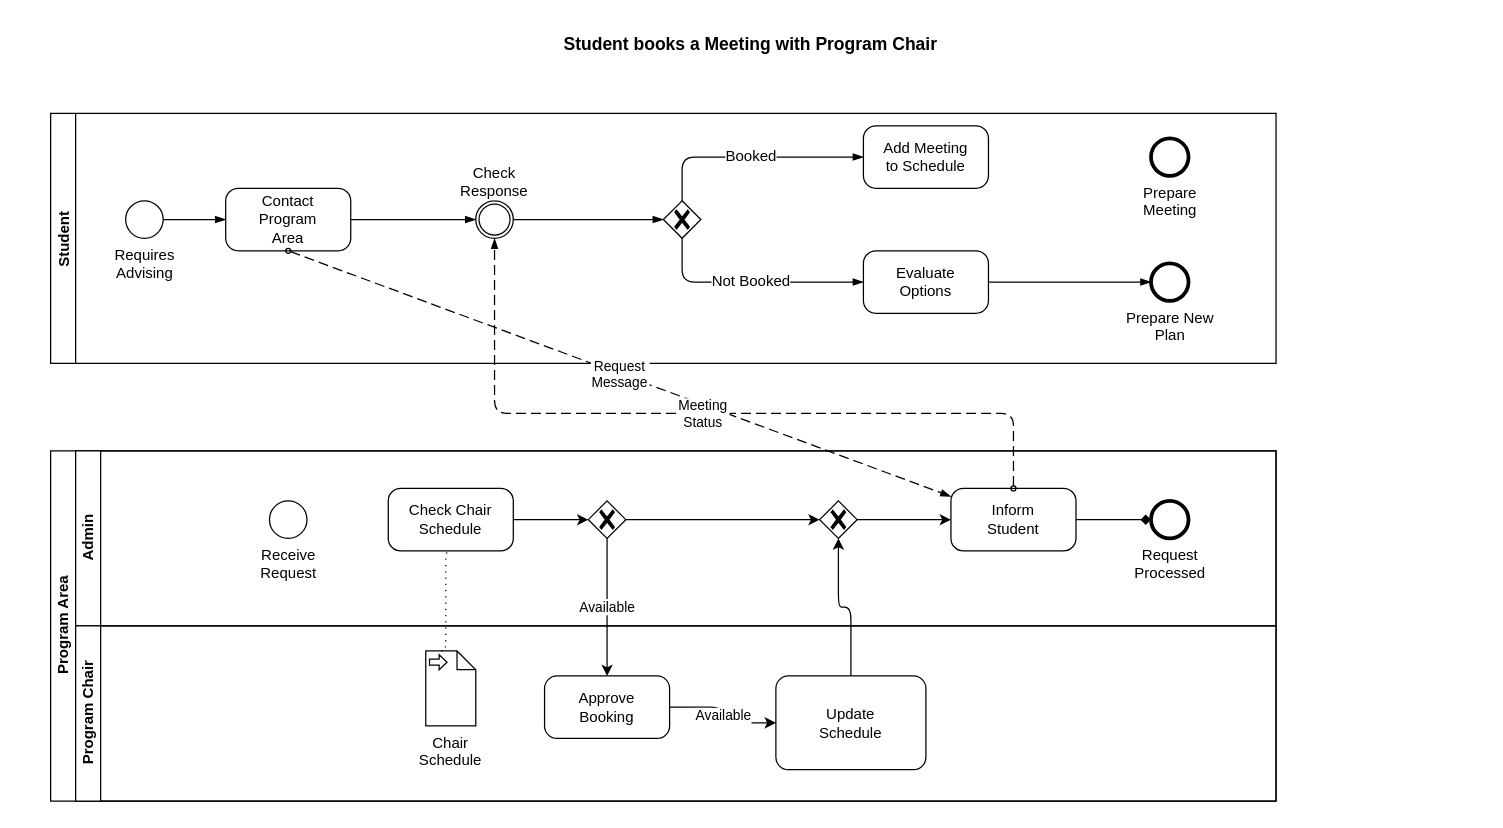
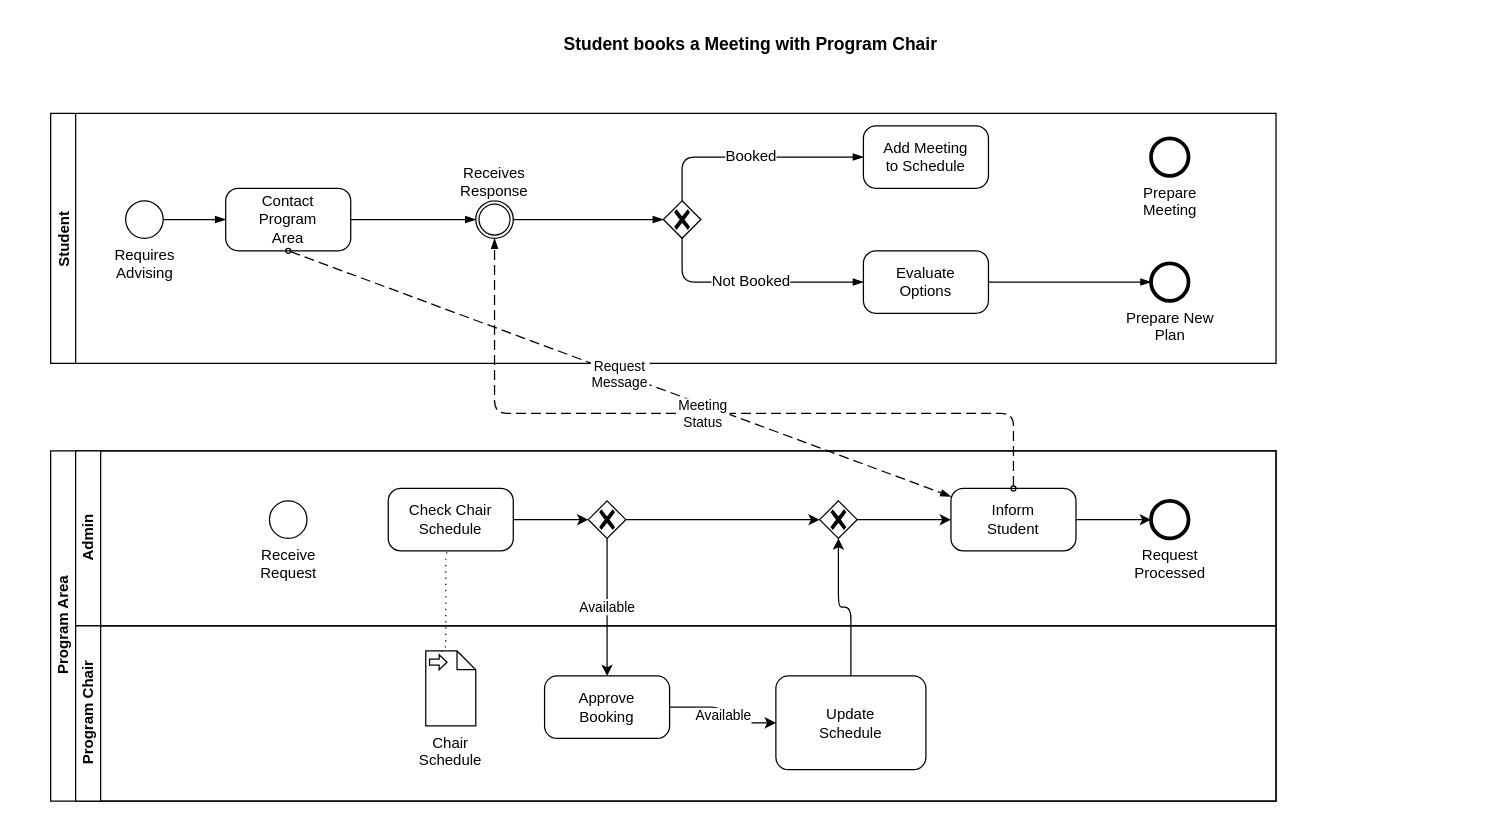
- <mxCell id="37" value="&lt;span style=&quot;background-color: rgb(255, 255, 255);&quot;&gt;Check&lt;/span&gt;&lt;br style=&quot;&quot;&gt;&lt;span style=&quot;background-color: rgb(255, 255, 255);&quot;&gt;Response&lt;/span&gt;" style="text;html=1;strokeColor=none;fillColor=none;align=center;verticalAlign=middle;whiteSpace=wrap;rounded=0;" vertex="1" parent="1"><mxGeometry x="365" y="130" width="60" height="30" as="geometry" /></mxCell>
+ <mxCell id="37" value="&lt;span style=&quot;background-color: rgb(255, 255, 255);&quot;&gt;Receives&lt;/span&gt;&lt;br style=&quot;&quot;&gt;&lt;span style=&quot;background-color: rgb(255, 255, 255);&quot;&gt;Response&lt;/span&gt;" style="text;html=1;strokeColor=none;fillColor=none;align=center;verticalAlign=middle;whiteSpace=wrap;rounded=0;" vertex="1" parent="1"><mxGeometry x="365" y="130" width="60" height="30" as="geometry" /></mxCell>
- <mxCell id="35" value="" style="edgeStyle=orthogonalEdgeStyle;rounded=1;orthogonalLoop=1;jettySize=auto;html=1;exitX=1;exitY=0.5;exitDx=0;exitDy=0;exitPerimeter=0;entryX=0;entryY=0.5;entryDx=0;entryDy=0;entryPerimeter=0;endArrow=diamond;" edge="1" parent="1" source="29" target="34"><mxGeometry relative="1" as="geometry"><mxPoint x="695" y="425" as="sourcePoint" /><mxPoint x="770" y="425" as="targetPoint" /></mxGeometry></mxCell>
+ <mxCell id="35" value="" style="edgeStyle=orthogonalEdgeStyle;rounded=1;orthogonalLoop=1;jettySize=auto;html=1;exitX=1;exitY=0.5;exitDx=0;exitDy=0;exitPerimeter=0;entryX=0;entryY=0.5;entryDx=0;entryDy=0;entryPerimeter=0;" edge="1" parent="1" source="29" target="34"><mxGeometry relative="1" as="geometry"><mxPoint x="695" y="425" as="sourcePoint" /><mxPoint x="770" y="425" as="targetPoint" /></mxGeometry></mxCell>
